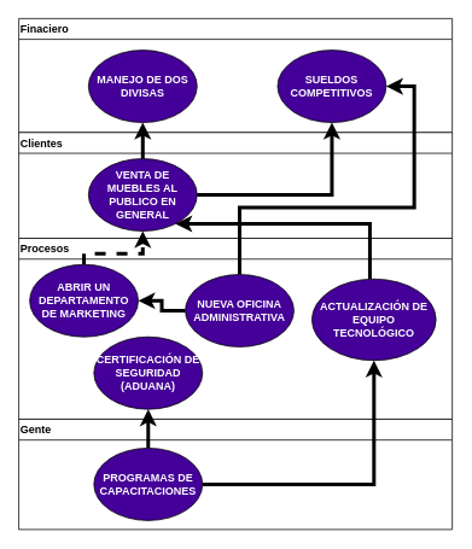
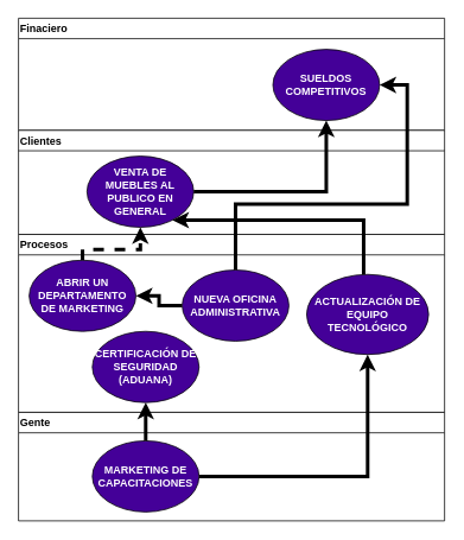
- <mxCell id="3" value="MANEJO DE DOS DIVISAS" style="ellipse;whiteSpace=wrap;html=1;fillColor=#440098;fontColor=#FFFFFF;fontStyle=1" vertex="1" parent="2"><mxGeometry x="77" y="35" width="120" height="80" as="geometry" /></mxCell>
- <mxCell id="19" style="edgeStyle=orthogonalEdgeStyle;rounded=0;orthogonalLoop=1;jettySize=auto;html=1;fontColor=#FFFFFF;fontSize=20;strokeWidth=4;" edge="1" parent="1" source="6" target="3"><mxGeometry relative="1" as="geometry" /></mxCell>
- <mxCell id="14" value="PROGRAMAS DE CAPACITACIONES" style="ellipse;whiteSpace=wrap;html=1;fillColor=#440098;fontColor=#FFFFFF;fontStyle=1" vertex="1" parent="13"><mxGeometry x="83" y="32" width="120" height="80" as="geometry" /></mxCell>
+ <mxCell id="14" value="MARKETING DE CAPACITACIONES" style="ellipse;whiteSpace=wrap;html=1;fillColor=#440098;fontColor=#FFFFFF;fontStyle=1" vertex="1" parent="13"><mxGeometry x="83" y="32" width="120" height="80" as="geometry" /></mxCell>
